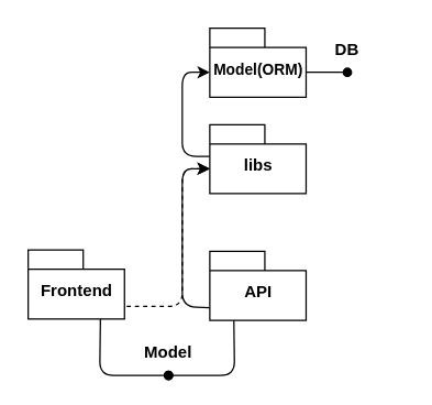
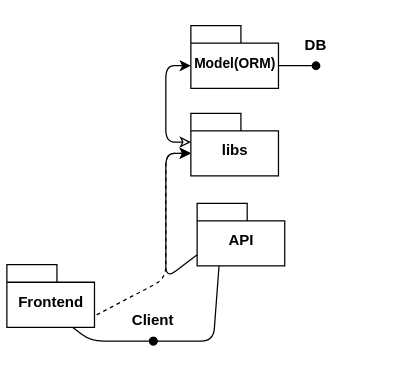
- <mxCell id="6" style="edgeStyle=none;html=1;exitX=0;exitY=0;exitDx=0;exitDy=32;exitPerimeter=0;entryX=0;entryY=0;entryDx=0;entryDy=23;entryPerimeter=0;fontSize=12;startArrow=classic;startFill=1;endArrow=none;endFill=0;" edge="1" parent="1" source="8" target="11"><mxGeometry relative="1" as="geometry"><Array as="points"><mxPoint x="132" y="52" /><mxPoint x="132" y="113" /></Array></mxGeometry></mxCell>
+ <mxCell id="6" style="edgeStyle=none;html=1;exitX=0;exitY=0;exitDx=0;exitDy=32;exitPerimeter=0;entryX=0;entryY=0;entryDx=0;entryDy=23;entryPerimeter=0;fontSize=12;startArrow=classic;startFill=1;endArrow=classic;endFill=0;" edge="1" parent="1" source="8" target="11"><mxGeometry relative="1" as="geometry"><Array as="points"><mxPoint x="132" y="52" /><mxPoint x="132" y="113" /></Array></mxGeometry></mxCell>
- <mxCell id="5" value="Frontend" style="shape=folder;fontStyle=1;spacingTop=10;tabWidth=40;tabHeight=14;tabPosition=left;html=1;" vertex="1" parent="1"><mxGeometry x="20" y="181" width="70" height="50" as="geometry" /></mxCell>
+ <mxCell id="5" value="Frontend" style="shape=folder;fontStyle=1;spacingTop=10;tabWidth=40;tabHeight=14;tabPosition=left;html=1;" vertex="1" parent="1"><mxGeometry x="5" y="211" width="70" height="50" as="geometry" /></mxCell>
- <mxCell id="3" value="API" style="shape=folder;fontStyle=1;spacingTop=10;tabWidth=40;tabHeight=14;tabPosition=left;html=1;" vertex="1" parent="1"><mxGeometry x="152" y="182" width="70" height="50" as="geometry" /></mxCell>
+ <mxCell id="3" value="API" style="shape=folder;fontStyle=1;spacingTop=10;tabWidth=40;tabHeight=14;tabPosition=left;html=1;" vertex="1" parent="1"><mxGeometry x="157" y="162" width="70" height="50" as="geometry" /></mxCell>
- <mxCell id="13" value="Model" style="text;align=center;fontStyle=1;verticalAlign=middle;spacingLeft=3;spacingRight=3;strokeColor=none;rotatable=0;points=[[0,0.5],[1,0.5]];portConstraint=eastwest;fontSize=12;" vertex="1" parent="1"><mxGeometry x="82" y="242" width="80" height="26" as="geometry" /></mxCell>
+ <mxCell id="13" value="Client" style="text;align=center;fontStyle=1;verticalAlign=middle;spacingLeft=3;spacingRight=3;strokeColor=none;rotatable=0;points=[[0,0.5],[1,0.5]];portConstraint=eastwest;fontSize=12;" vertex="1" parent="1"><mxGeometry x="82" y="242" width="80" height="26" as="geometry" /></mxCell>
